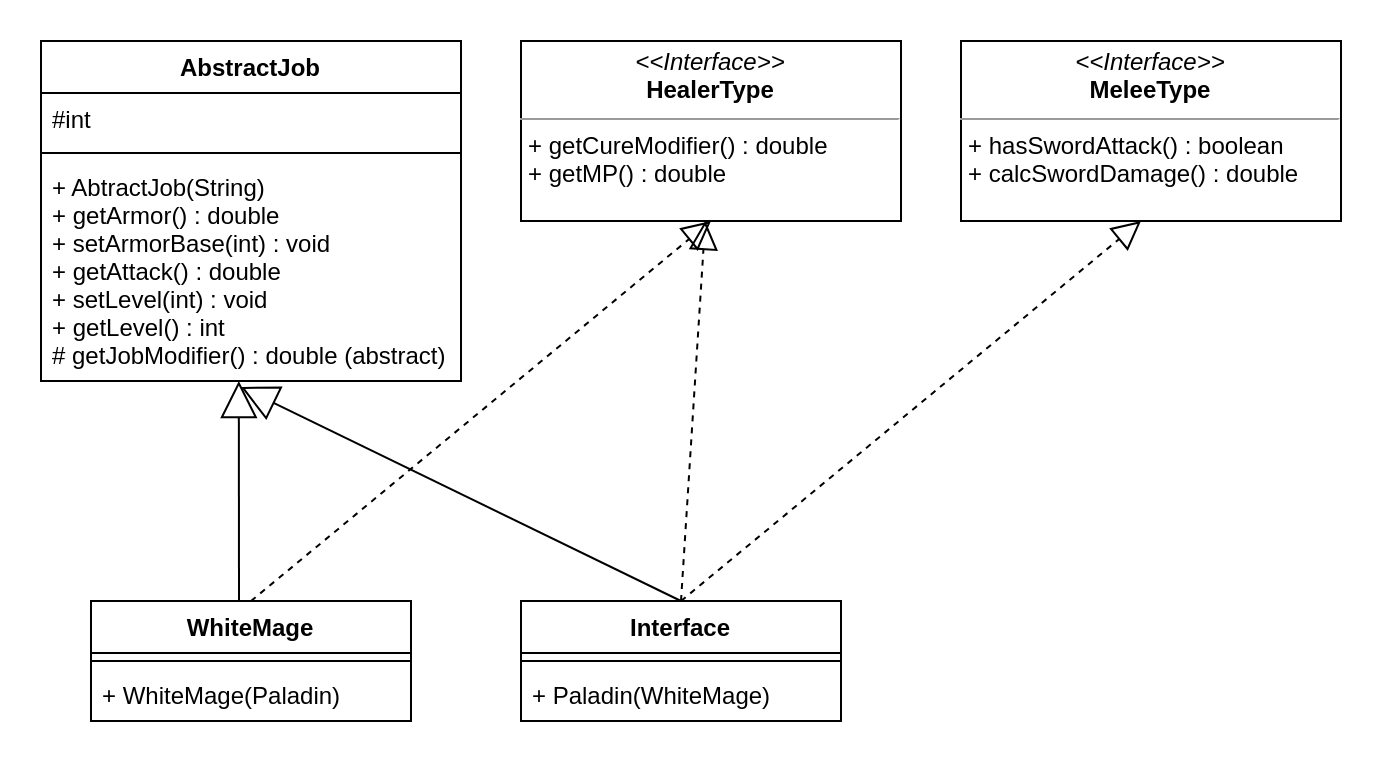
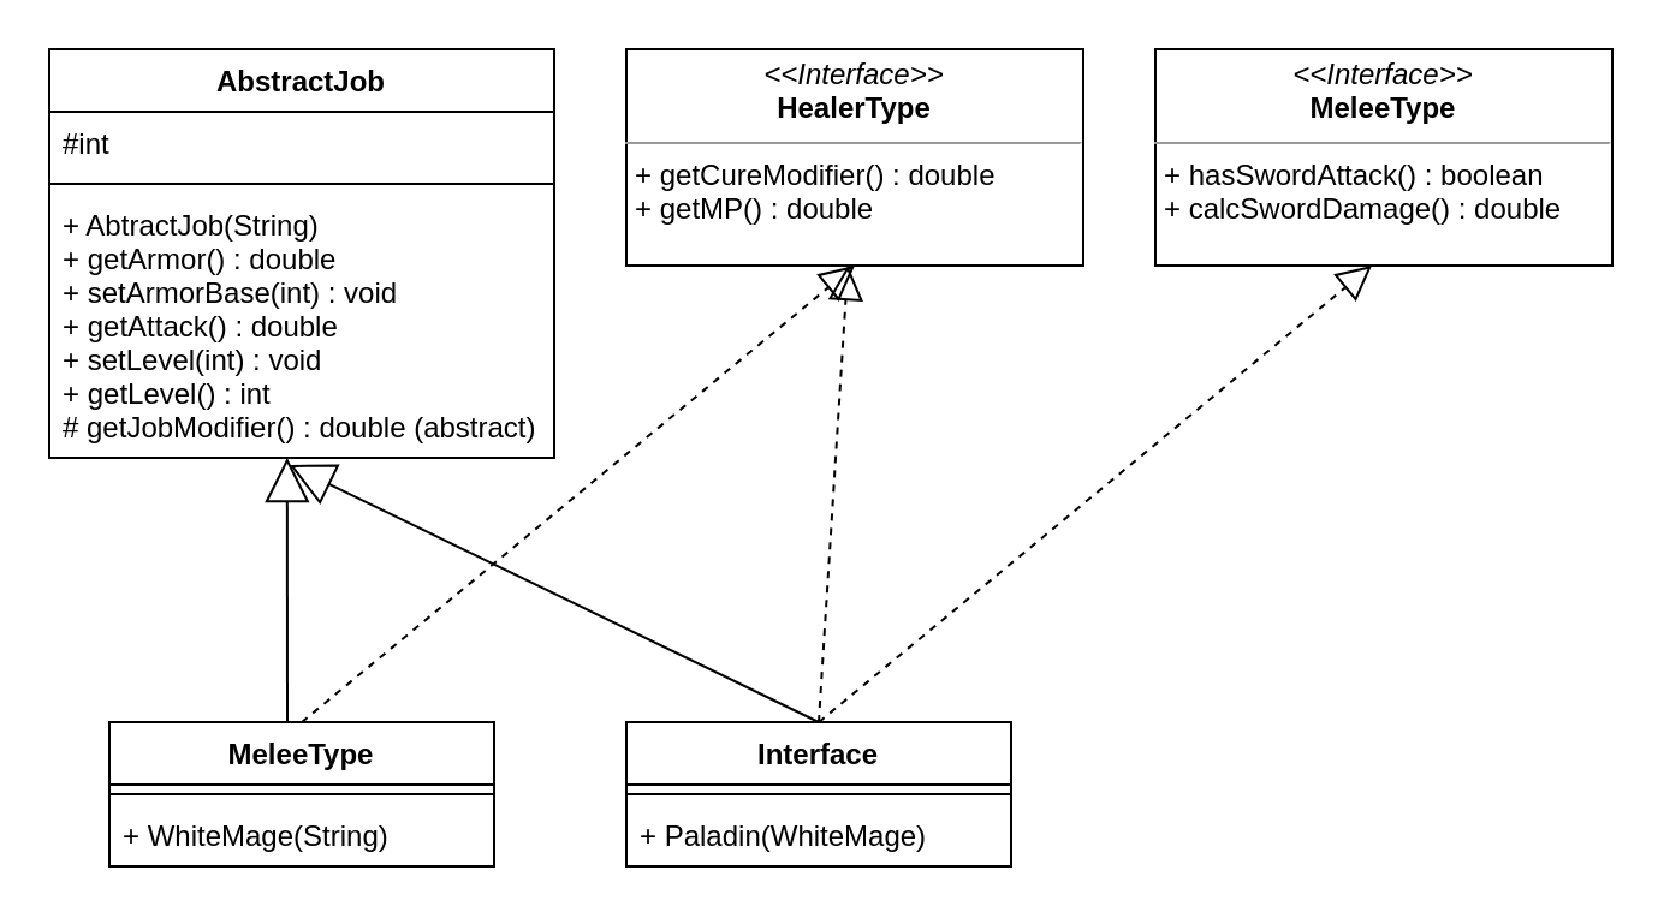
- <mxCell id="8" value="WhiteMage" style="swimlane;fontStyle=1;align=center;verticalAlign=top;childLayout=stackLayout;horizontal=1;startSize=26;horizontalStack=0;resizeParent=1;resizeParentMax=0;resizeLast=0;collapsible=1;marginBottom=0;" parent="1" vertex="1"><mxGeometry x="45" y="300" width="160" height="60" as="geometry" /></mxCell>
+ <mxCell id="8" value="MeleeType" style="swimlane;fontStyle=1;align=center;verticalAlign=top;childLayout=stackLayout;horizontal=1;startSize=26;horizontalStack=0;resizeParent=1;resizeParentMax=0;resizeLast=0;collapsible=1;marginBottom=0;" parent="1" vertex="1"><mxGeometry x="45" y="300" width="160" height="60" as="geometry" /></mxCell>
- <mxCell id="10" value="+ WhiteMage(Paladin)&#10;" style="text;strokeColor=none;fillColor=none;align=left;verticalAlign=top;spacingLeft=4;spacingRight=4;overflow=hidden;rotatable=0;points=[[0,0.5],[1,0.5]];portConstraint=eastwest;" parent="8" vertex="1"><mxGeometry y="34" width="160" height="26" as="geometry" /></mxCell>
+ <mxCell id="10" value="+ WhiteMage(String)&#10;" style="text;strokeColor=none;fillColor=none;align=left;verticalAlign=top;spacingLeft=4;spacingRight=4;overflow=hidden;rotatable=0;points=[[0,0.5],[1,0.5]];portConstraint=eastwest;" parent="8" vertex="1"><mxGeometry y="34" width="160" height="26" as="geometry" /></mxCell>
